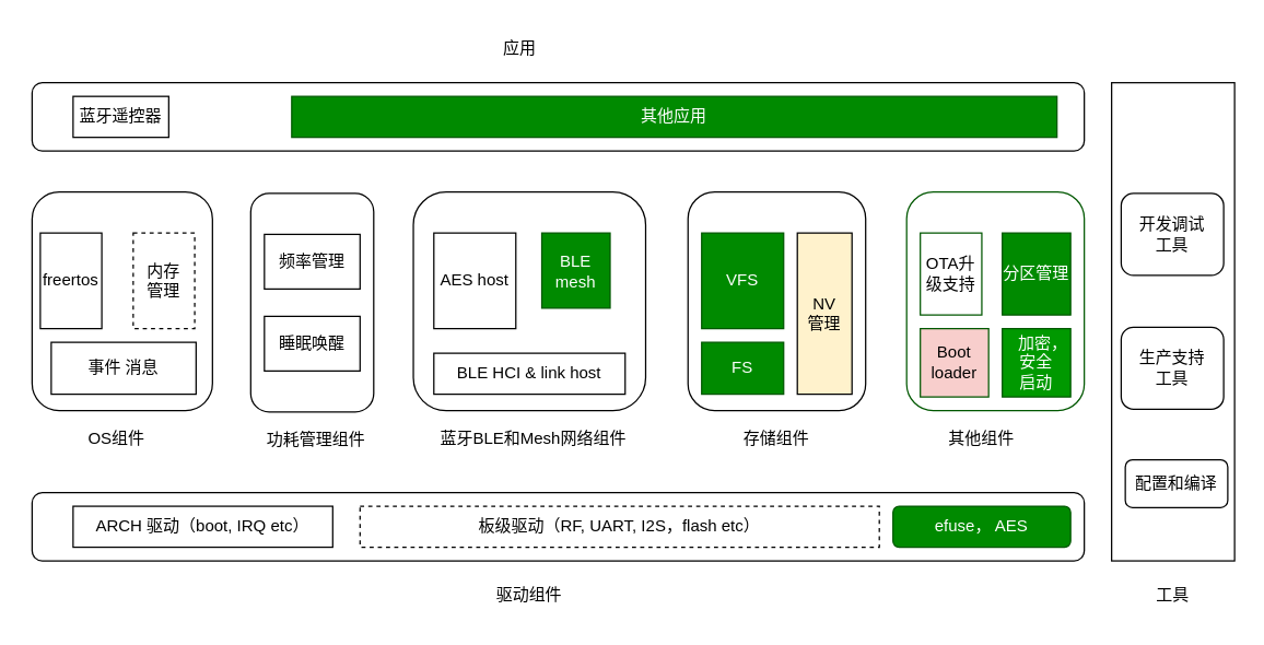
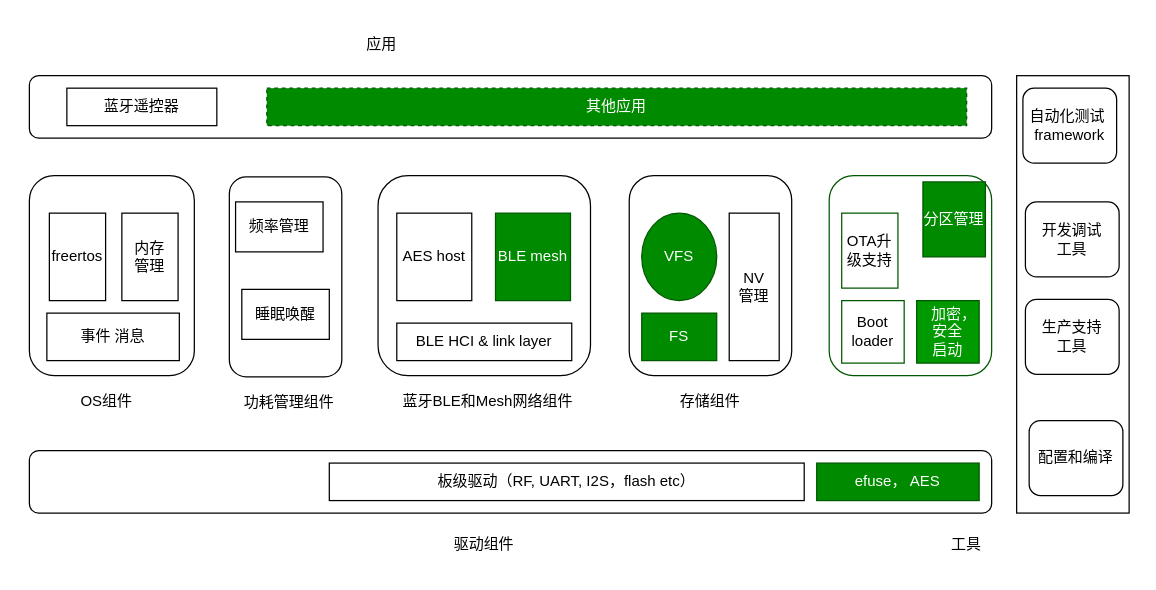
- <mxCell id="26" value="应用" style="rounded=0;whiteSpace=wrap;html=1;strokeColor=none;" parent="1" vertex="1"><mxGeometry x="294.5" y="20" width="170" height="30" as="geometry" /></mxCell>
+ <mxCell id="26" value="应用" style="rounded=0;whiteSpace=wrap;html=1;strokeColor=none;" parent="1" vertex="1"><mxGeometry x="219.5" y="20" width="170" height="30" as="geometry" /></mxCell>
- <mxCell id="27" value="蓝牙遥控器" style="rounded=0;whiteSpace=wrap;html=1;strokeColor=default;" parent="1" vertex="1"><mxGeometry x="53" y="70" width="70" height="30" as="geometry" /></mxCell>
+ <mxCell id="27" value="蓝牙遥控器" style="rounded=0;whiteSpace=wrap;html=1;strokeColor=default;" parent="1" vertex="1"><mxGeometry x="53" y="70" width="120" height="30" as="geometry" /></mxCell>
- <mxCell id="28" value="其他应用" style="rounded=0;whiteSpace=wrap;html=1;strokeColor=#005700;fillColor=#008a00;fontColor=#ffffff;" parent="1" vertex="1"><mxGeometry x="213" y="70" width="560" height="30" as="geometry" /></mxCell>
+ <mxCell id="28" value="其他应用" style="rounded=0;whiteSpace=wrap;html=1;strokeColor=#005700;fillColor=#008a00;fontColor=#ffffff;dashed=1;" parent="1" vertex="1"><mxGeometry x="213" y="70" width="560" height="30" as="geometry" /></mxCell>
+ <mxCell id="36" value="&lt;span&gt;自动化测试&amp;nbsp;&lt;/span&gt;&lt;br&gt;&lt;span&gt;framework&lt;/span&gt;" style="rounded=1;whiteSpace=wrap;html=1;strokeColor=#000000;" vertex="1" parent="1"><mxGeometry x="818" y="70" width="75" height="60" as="geometry" /></mxCell>
- <mxCell id="37" value="开发调试&lt;br&gt;工具" style="rounded=1;whiteSpace=wrap;html=1;strokeColor=#000000;" vertex="1" parent="1"><mxGeometry x="820" y="141" width="75" height="60" as="geometry" /></mxCell>
+ <mxCell id="37" value="开发调试&lt;br&gt;工具" style="rounded=1;whiteSpace=wrap;html=1;strokeColor=#000000;" vertex="1" parent="1"><mxGeometry x="820" y="161" width="75" height="60" as="geometry" /></mxCell>
- <mxCell id="10" value="频率管理" style="rounded=0;whiteSpace=wrap;html=1;strokeColor=default;" parent="1" vertex="1"><mxGeometry x="193" y="171" width="70" height="40" as="geometry" /></mxCell>
+ <mxCell id="10" value="频率管理" style="rounded=0;whiteSpace=wrap;html=1;strokeColor=default;" parent="1" vertex="1"><mxGeometry x="188" y="161" width="70" height="40" as="geometry" /></mxCell>
- <mxCell id="5" value="BLE mesh" style="rounded=0;whiteSpace=wrap;html=1;fillColor=#008a00;fontColor=#ffffff;strokeColor=#005700;" parent="1" vertex="1"><mxGeometry x="396" y="170" width="50" height="55" as="geometry" /></mxCell>
+ <mxCell id="5" value="BLE mesh" style="rounded=0;whiteSpace=wrap;html=1;fillColor=#008a00;fontColor=#ffffff;strokeColor=#005700;" parent="1" vertex="1"><mxGeometry x="396" y="170" width="60" height="70" as="geometry" /></mxCell>
- <mxCell id="24" value="分区管理" style="rounded=0;whiteSpace=wrap;html=1;strokeColor=#005700;fillColor=#008a00;fontColor=#ffffff;" parent="1" vertex="1"><mxGeometry x="733" y="170" width="50" height="60" as="geometry" /></mxCell>
+ <mxCell id="24" value="分区管理" style="rounded=0;whiteSpace=wrap;html=1;strokeColor=#005700;fillColor=#008a00;fontColor=#ffffff;" parent="1" vertex="1"><mxGeometry x="738" y="145" width="50" height="60" as="geometry" /></mxCell>
- <mxCell id="13" value="freertos" style="rounded=0;whiteSpace=wrap;html=1;" parent="1" vertex="1"><mxGeometry x="29" y="170" width="45" height="70" as="geometry" /></mxCell>
+ <mxCell id="13" value="freertos" style="rounded=0;whiteSpace=wrap;html=1;" parent="1" vertex="1"><mxGeometry x="39" y="170" width="45" height="70" as="geometry" /></mxCell>
- <mxCell id="14" value="内存&lt;br&gt;管理" style="rounded=0;whiteSpace=wrap;html=1;dashed=1;" parent="1" vertex="1"><mxGeometry x="97" y="170" width="45" height="70" as="geometry" /></mxCell>
+ <mxCell id="14" value="内存&lt;br&gt;管理" style="rounded=0;whiteSpace=wrap;html=1;" parent="1" vertex="1"><mxGeometry x="97" y="170" width="45" height="70" as="geometry" /></mxCell>
- <mxCell id="18" value="VFS" style="rounded=0;whiteSpace=wrap;html=1;fillColor=#008a00;fontColor=#ffffff;strokeColor=#005700;" parent="1" vertex="1"><mxGeometry x="513" y="170" width="60" height="70" as="geometry" /></mxCell>
+ <mxCell id="18" value="VFS" style="ellipse;whiteSpace=wrap;html=1;fillColor=#008a00;fontColor=#ffffff;strokeColor=#005700;" parent="1" vertex="1"><mxGeometry x="513" y="170" width="60" height="70" as="geometry" /></mxCell>
- <mxCell id="20" value="NV&lt;br&gt;管理" style="rounded=0;whiteSpace=wrap;html=1;fillColor=#fff2cc;" parent="1" vertex="1"><mxGeometry x="583" y="170" width="40" height="118" as="geometry" /></mxCell>
+ <mxCell id="20" value="NV&lt;br&gt;管理" style="rounded=0;whiteSpace=wrap;html=1;" parent="1" vertex="1"><mxGeometry x="583" y="170" width="40" height="118" as="geometry" /></mxCell>
- <mxCell id="40" value="&lt;font color=&quot;#000000&quot;&gt;Boot&lt;br&gt;loader&lt;/font&gt;" style="rounded=0;whiteSpace=wrap;html=1;strokeColor=#005700;fontColor=#ffffff;fillColor=#f8cecc;" vertex="1" parent="1"><mxGeometry x="673" y="240" width="50" height="50" as="geometry" /></mxCell>
+ <mxCell id="40" value="&lt;font color=&quot;#000000&quot;&gt;Boot&lt;br&gt;loader&lt;/font&gt;" style="rounded=0;whiteSpace=wrap;html=1;strokeColor=#005700;fontColor=#ffffff;fillColor=#FFFFFF;" vertex="1" parent="1"><mxGeometry x="673" y="240" width="50" height="50" as="geometry" /></mxCell>
- <mxCell id="6" value="BLE HCI &amp;amp; link host" style="rounded=0;whiteSpace=wrap;html=1;" parent="1" vertex="1"><mxGeometry x="317" y="258" width="140" height="30" as="geometry" /></mxCell>
+ <mxCell id="6" value="BLE HCI &amp;amp; link layer" style="rounded=0;whiteSpace=wrap;html=1;" parent="1" vertex="1"><mxGeometry x="317" y="258" width="140" height="30" as="geometry" /></mxCell>
- <mxCell id="22" value="其他组件" style="rounded=0;whiteSpace=wrap;html=1;strokeColor=none;" parent="1" vertex="1"><mxGeometry x="653" y="306" width="130" height="30" as="geometry" /></mxCell>
- <mxCell id="39" value="配置和编译" style="rounded=1;whiteSpace=wrap;html=1;strokeColor=#000000;" vertex="1" parent="1"><mxGeometry x="823" y="336" width="75" height="35" as="geometry" /></mxCell>
+ <mxCell id="39" value="配置和编译" style="rounded=1;whiteSpace=wrap;html=1;strokeColor=#000000;" vertex="1" parent="1"><mxGeometry x="823" y="336" width="75" height="60" as="geometry" /></mxCell>
- <mxCell id="31" value="ARCH 驱动（boot, IRQ etc）" style="rounded=0;whiteSpace=wrap;html=1;" parent="1" vertex="1"><mxGeometry x="53" y="370" width="190" height="30" as="geometry" /></mxCell>
- <mxCell id="32" value="板级驱动（RF, UART, I2S，flash etc）" style="rounded=0;whiteSpace=wrap;html=1;dashed=1;" parent="1" vertex="1"><mxGeometry x="263" y="370" width="380" height="30" as="geometry" /></mxCell>
+ <mxCell id="32" value="板级驱动（RF, UART, I2S，flash etc）" style="rounded=0;whiteSpace=wrap;html=1;" parent="1" vertex="1"><mxGeometry x="263" y="370" width="380" height="30" as="geometry" /></mxCell>
- <mxCell id="33" value="efuse， AES" style="whiteSpace=wrap;html=1;strokeColor=#005700;fillColor=#008a00;fontColor=#ffffff;rounded=1;" parent="1" vertex="1"><mxGeometry x="653" y="370" width="130" height="30" as="geometry" /></mxCell>
+ <mxCell id="33" value="efuse， AES" style="rounded=0;whiteSpace=wrap;html=1;strokeColor=#005700;fillColor=#008a00;fontColor=#ffffff;" parent="1" vertex="1"><mxGeometry x="653" y="370" width="130" height="30" as="geometry" /></mxCell>
- <mxCell id="35" value="工具" style="rounded=0;whiteSpace=wrap;html=1;strokeColor=none;" parent="1" vertex="1"><mxGeometry x="818" y="420" width="80" height="30" as="geometry" /></mxCell>
+ <mxCell id="35" value="工具" style="rounded=0;whiteSpace=wrap;html=1;strokeColor=none;" parent="1" vertex="1"><mxGeometry x="733" y="420" width="80" height="30" as="geometry" /></mxCell>
